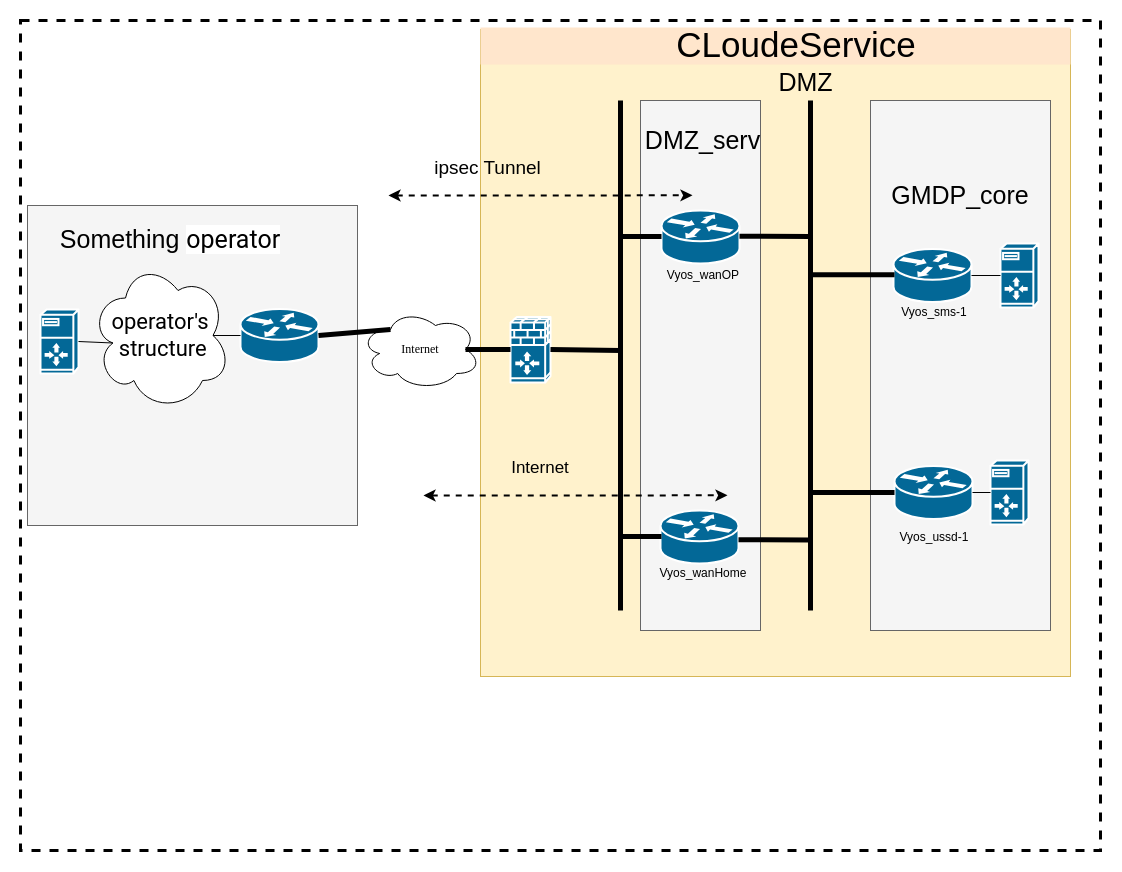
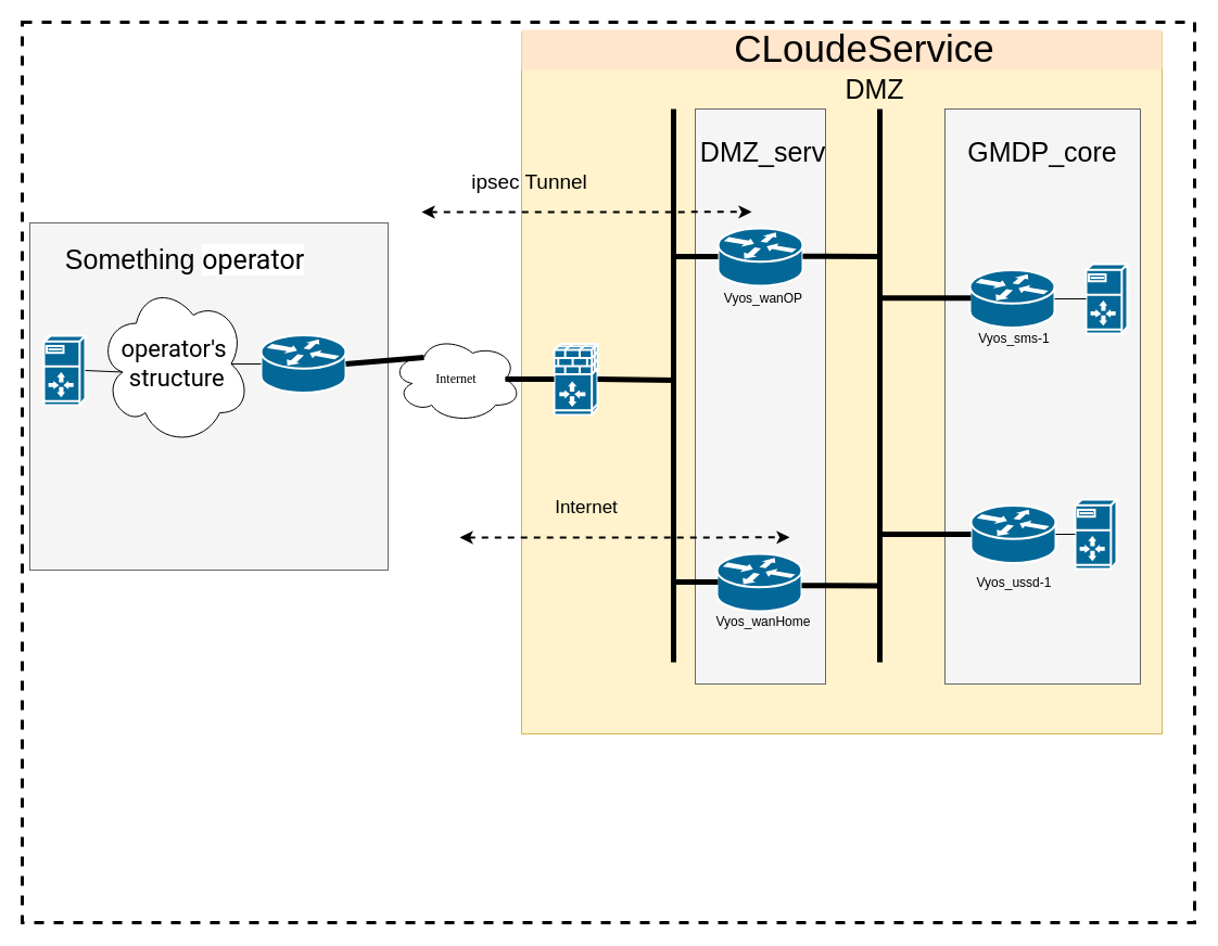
- <mxCell id="19" value="&lt;font style=&quot;font-size: 25px&quot;&gt;GMDP_core&lt;/font&gt;" style="text;html=1;strokeColor=none;fillColor=none;align=center;verticalAlign=middle;whiteSpace=wrap;rounded=0;" vertex="1" parent="1"><mxGeometry x="880" y="175" width="160" height="37" as="geometry" /></mxCell>
+ <mxCell id="19" value="&lt;font style=&quot;font-size: 25px&quot;&gt;GMDP_core&lt;/font&gt;" style="text;html=1;strokeColor=none;fillColor=none;align=center;verticalAlign=middle;whiteSpace=wrap;rounded=0;" vertex="1" parent="1"><mxGeometry x="880" y="120" width="160" height="37" as="geometry" /></mxCell>
